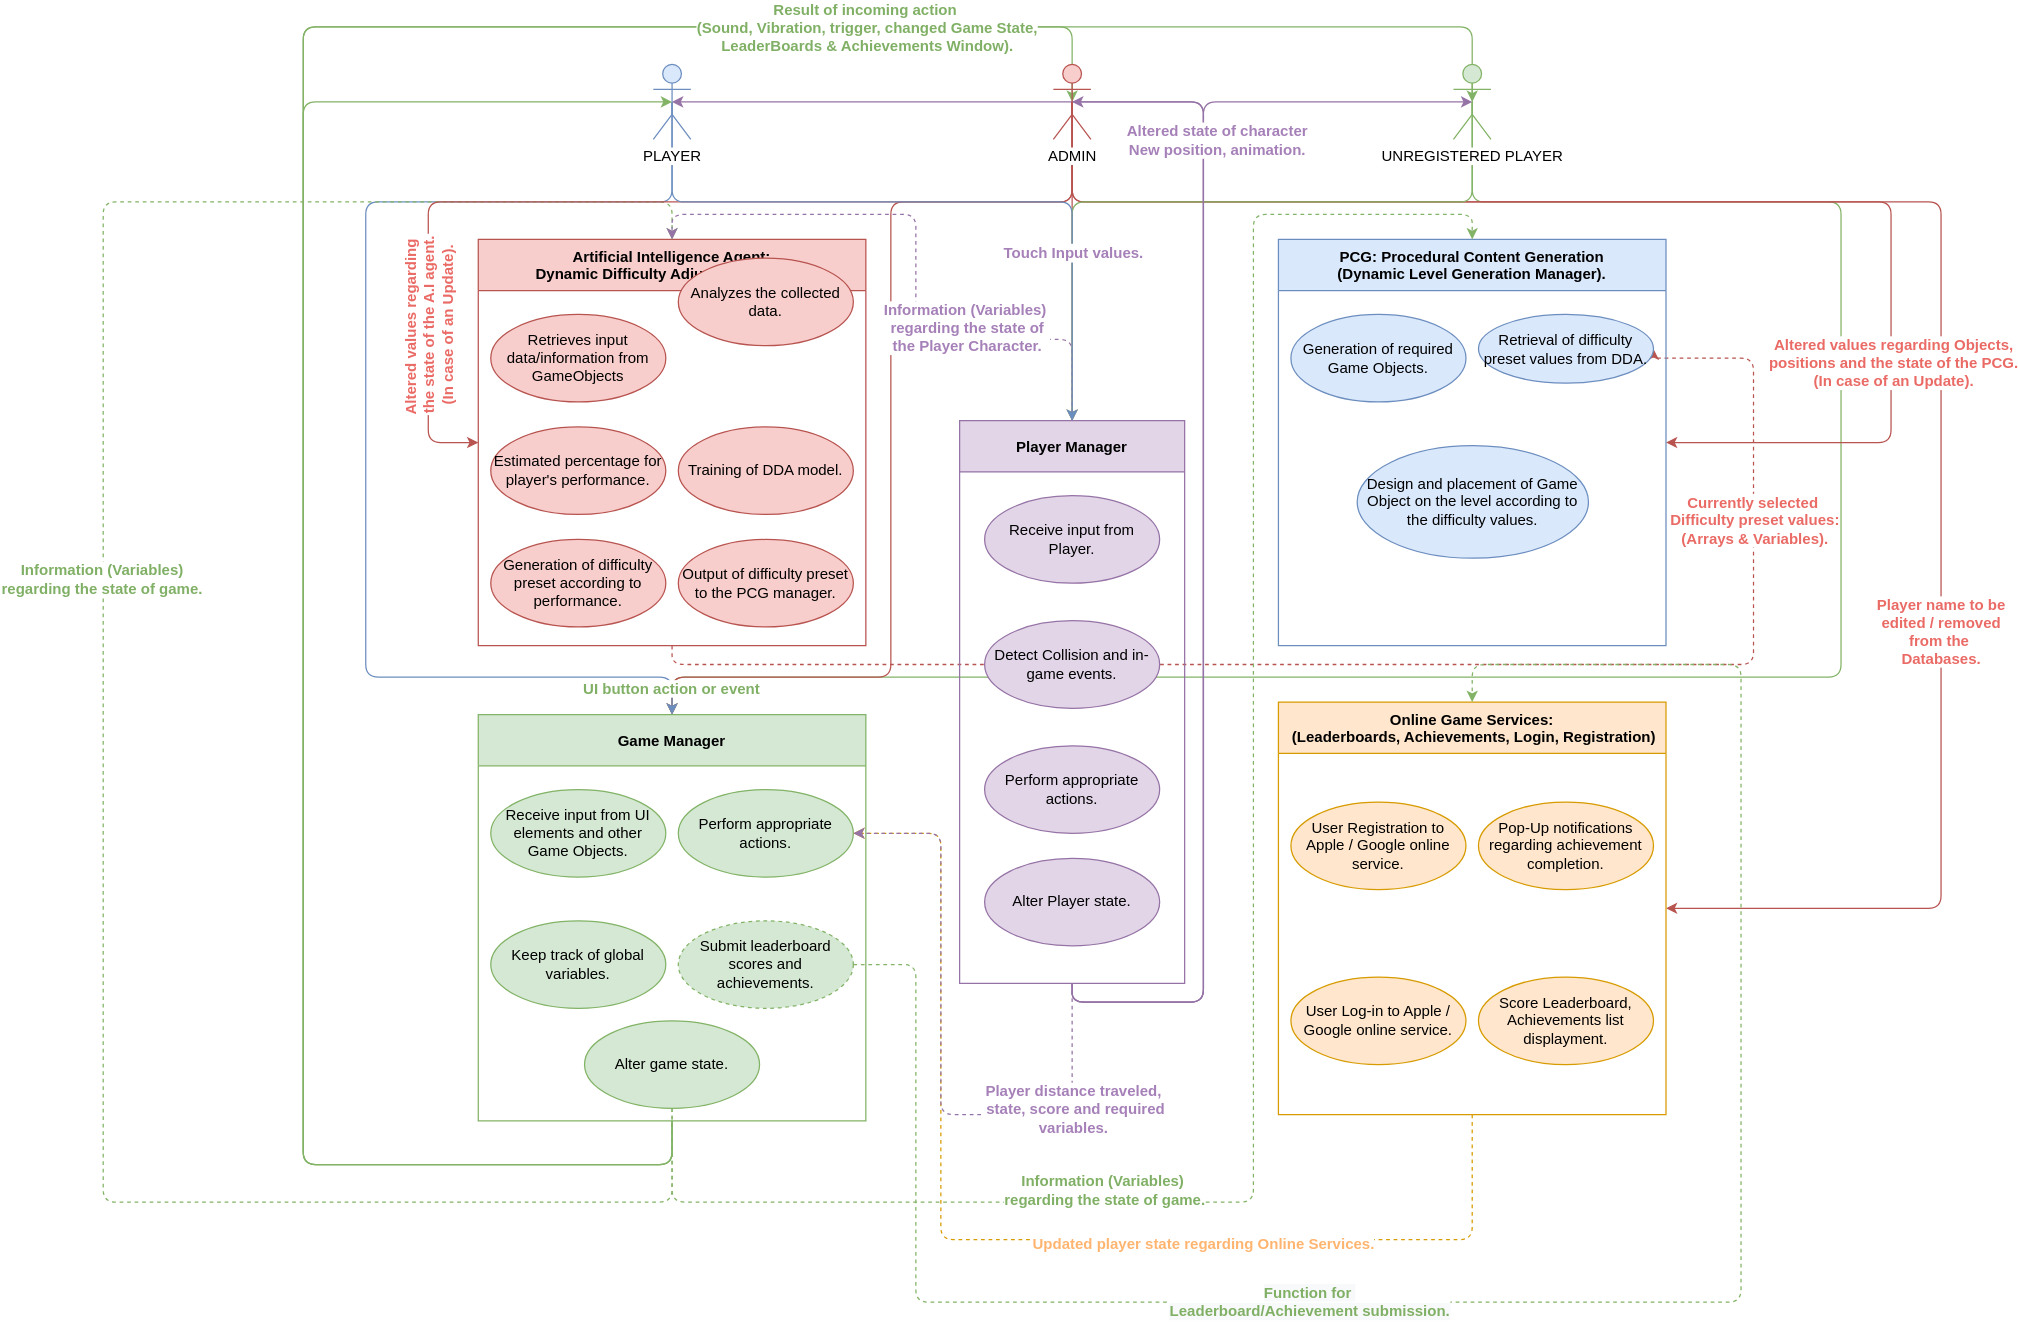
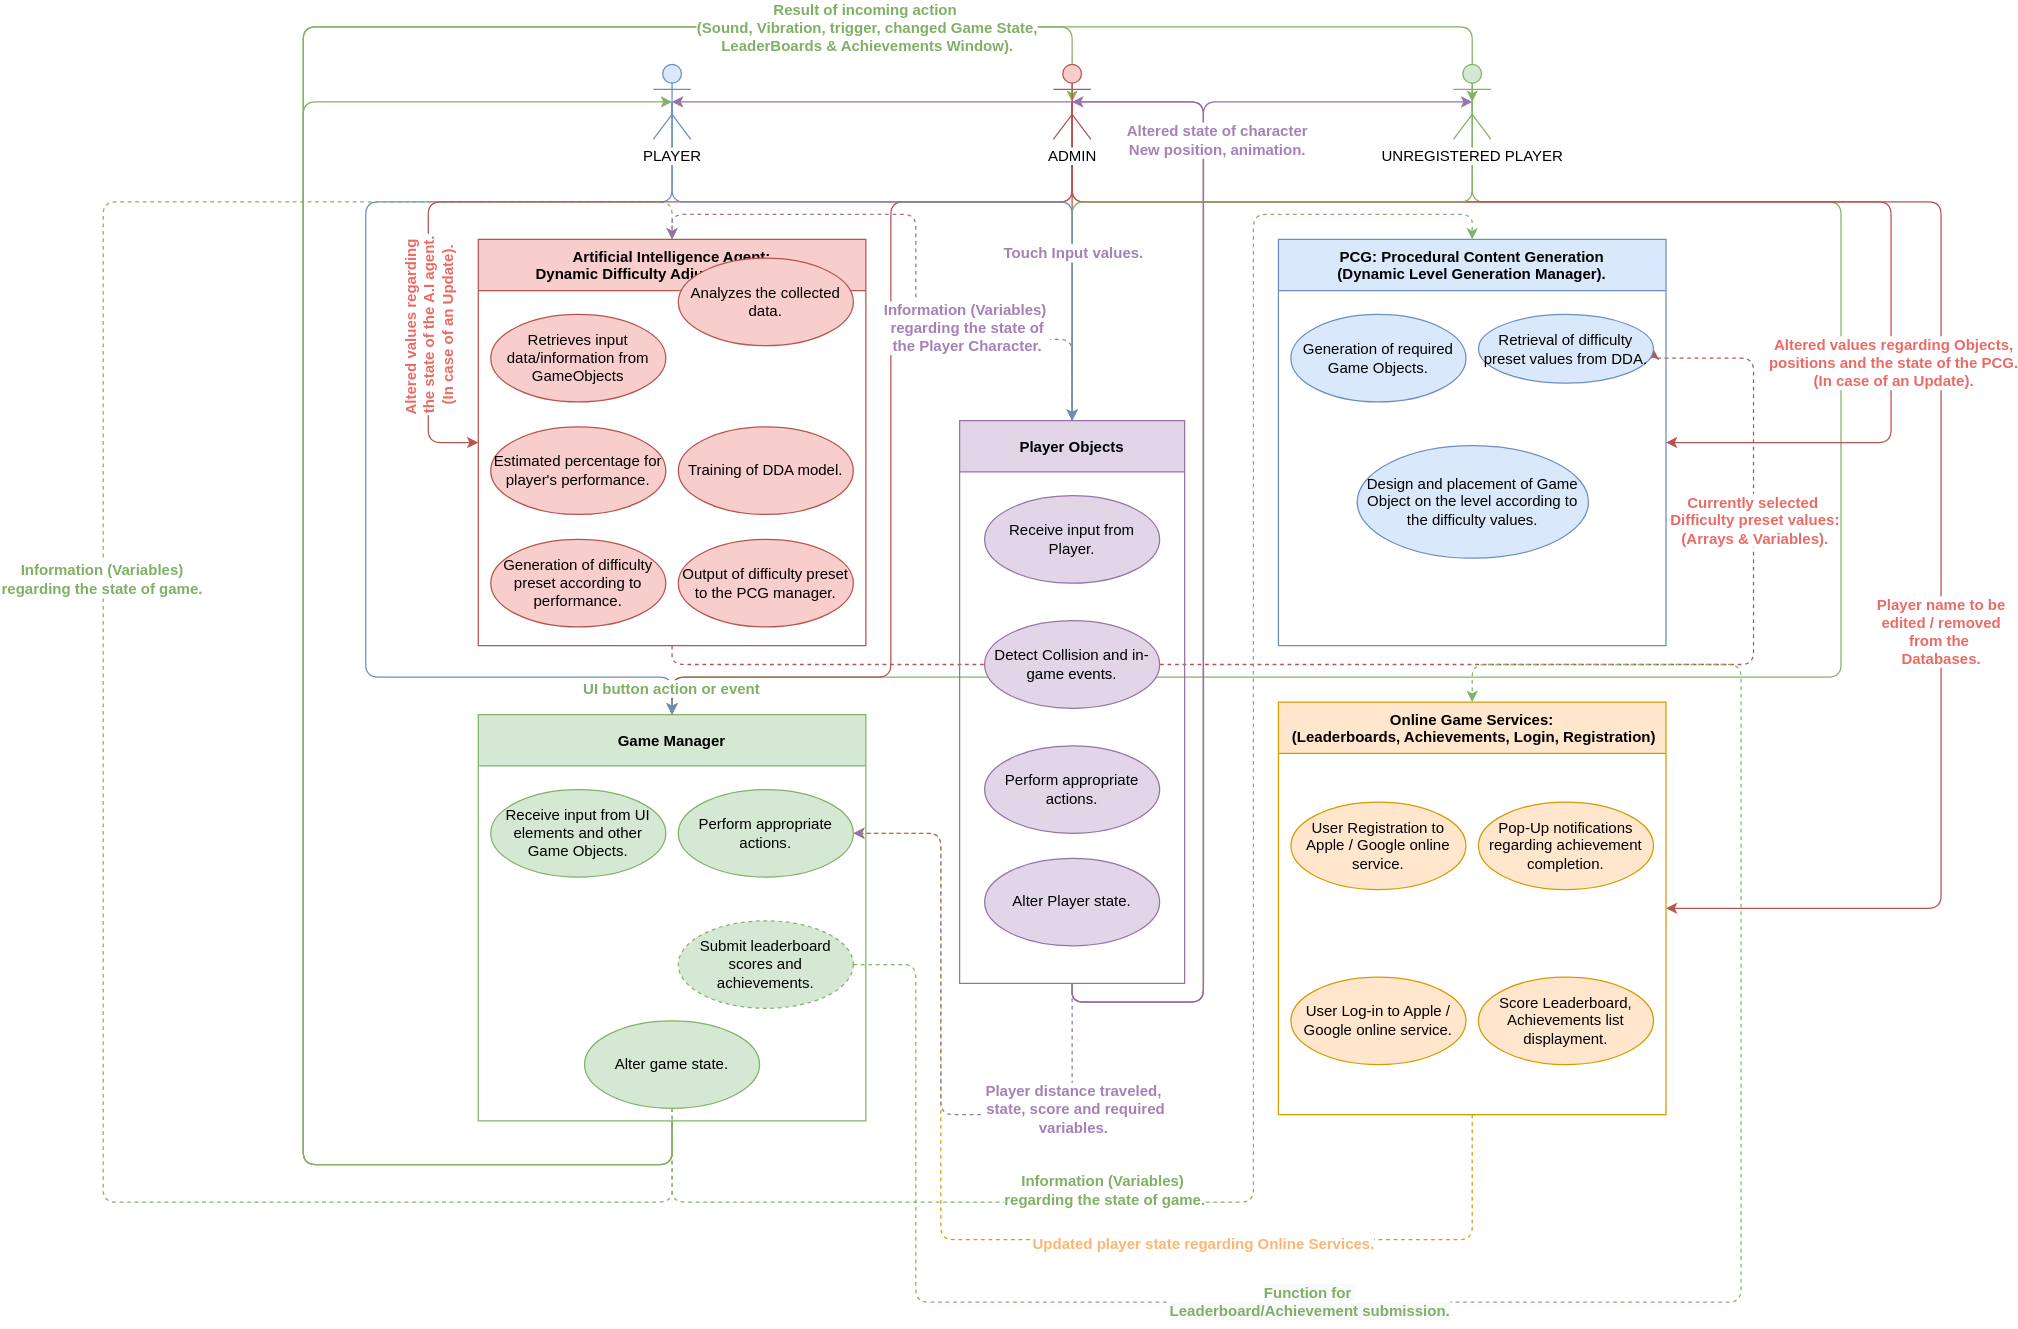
- <mxCell id="40" value="Player Manager" style="swimlane;fillColor=#e1d5e7;strokeColor=#9673a6;startSize=41;" vertex="1" parent="1"><mxGeometry x="705" y="335" width="180" height="450" as="geometry" /></mxCell>
+ <mxCell id="40" value="Player Objects" style="swimlane;fillColor=#e1d5e7;strokeColor=#9673a6;startSize=41;" vertex="1" parent="1"><mxGeometry x="705" y="335" width="180" height="450" as="geometry" /></mxCell>
- <mxCell id="32" value="Keep track of global variables." style="ellipse;whiteSpace=wrap;html=1;fillColor=#d5e8d4;strokeColor=#82b366;" vertex="1" parent="29"><mxGeometry x="10" y="165" width="140" height="70" as="geometry" /></mxCell>
